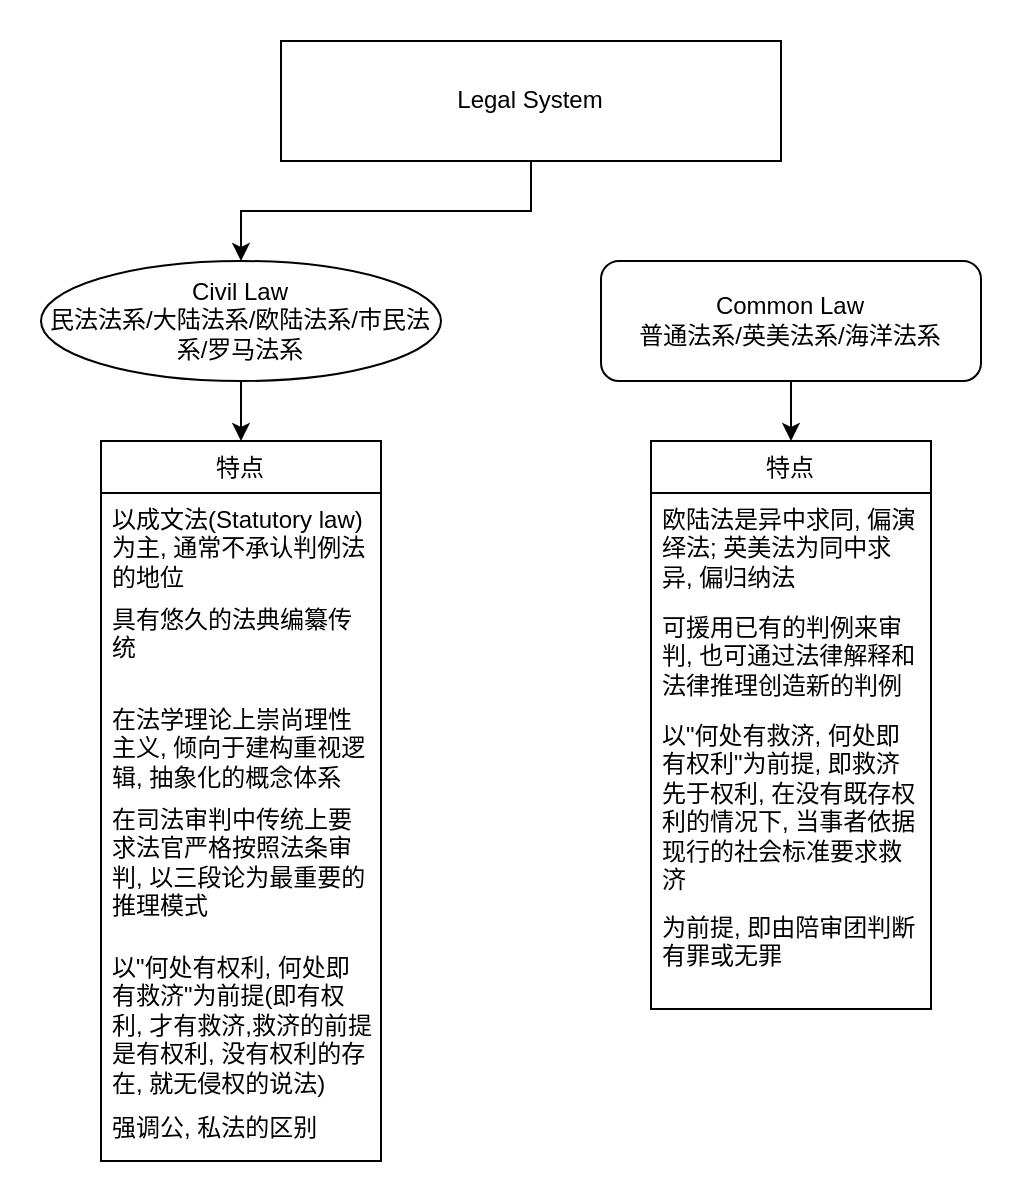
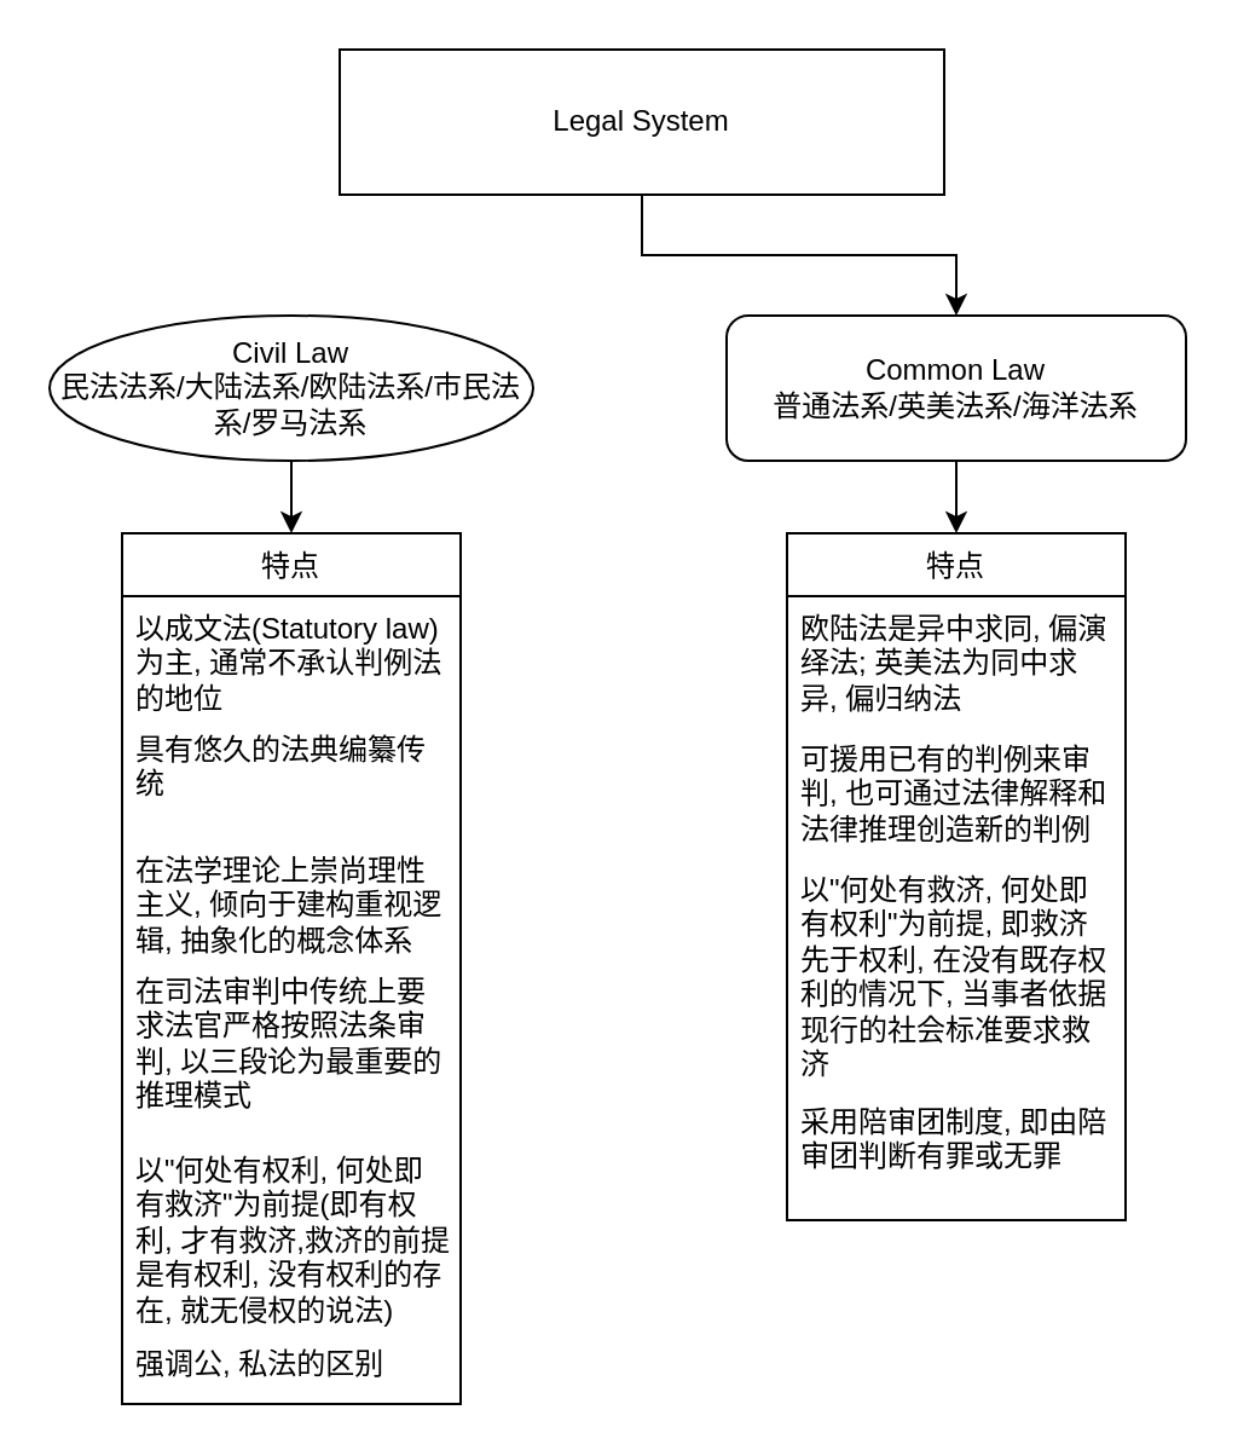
- <mxCell id="2" style="edgeStyle=orthogonalEdgeStyle;rounded=0;orthogonalLoop=1;jettySize=auto;html=1;" parent="1" source="4" target="6" edge="1"><mxGeometry relative="1" as="geometry" /></mxCell>
+ <mxCell id="3" style="edgeStyle=orthogonalEdgeStyle;rounded=0;orthogonalLoop=1;jettySize=auto;html=1;" parent="1" source="4" target="8" edge="1"><mxGeometry relative="1" as="geometry" /></mxCell>
- <mxCell id="20" value="为前提, 即由陪审团判断有罪或无罪" style="text;strokeColor=none;fillColor=none;align=left;verticalAlign=top;spacingLeft=4;spacingRight=4;overflow=hidden;rotatable=0;points=[[0,0.5],[1,0.5]];portConstraint=eastwest;whiteSpace=wrap;" parent="16" vertex="1"><mxGeometry y="230" width="140" height="54" as="geometry" /></mxCell>
+ <mxCell id="20" value="采用陪审团制度, 即由陪审团判断有罪或无罪" style="text;strokeColor=none;fillColor=none;align=left;verticalAlign=top;spacingLeft=4;spacingRight=4;overflow=hidden;rotatable=0;points=[[0,0.5],[1,0.5]];portConstraint=eastwest;whiteSpace=wrap;" parent="16" vertex="1"><mxGeometry y="230" width="140" height="54" as="geometry" /></mxCell>
